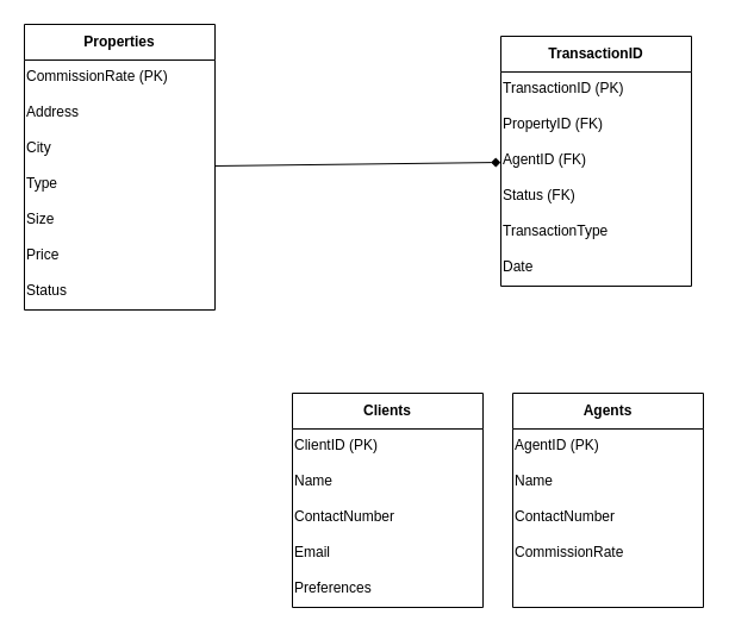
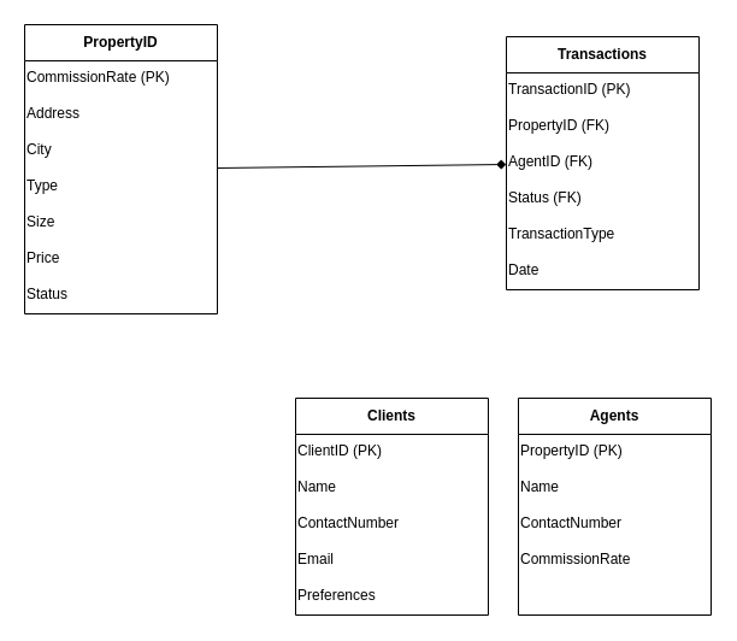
- <mxCell id="2" value="&lt;b&gt;Properties&lt;/b&gt;" style="swimlane;childLayout=stackLayout;horizontal=1;startSize=30;horizontalStack=0;resizeParent=1;resizeLast=0;collapsible=1;marginBottom=0;whiteSpace=wrap;html=1;" parent="1" vertex="1"><mxGeometry x="20" y="20" width="160" height="240" as="geometry"><mxRectangle x="100" y="40" width="100" height="30" as="alternateBounds" /></mxGeometry></mxCell>
+ <mxCell id="2" value="&lt;b&gt;PropertyID&lt;/b&gt;" style="swimlane;childLayout=stackLayout;horizontal=1;startSize=30;horizontalStack=0;resizeParent=1;resizeLast=0;collapsible=1;marginBottom=0;whiteSpace=wrap;html=1;" parent="1" vertex="1"><mxGeometry x="20" y="20" width="160" height="240" as="geometry"><mxRectangle x="100" y="40" width="100" height="30" as="alternateBounds" /></mxGeometry></mxCell>
- <mxCell id="21" value="&lt;b&gt;TransactionID&lt;/b&gt;" style="swimlane;childLayout=stackLayout;horizontal=1;startSize=30;horizontalStack=0;resizeParent=1;resizeLast=0;collapsible=1;marginBottom=0;whiteSpace=wrap;html=1;" parent="1" vertex="1"><mxGeometry x="420" y="30" width="160" height="210" as="geometry"><mxRectangle x="670" y="40" width="110" height="30" as="alternateBounds" /></mxGeometry></mxCell>
+ <mxCell id="21" value="&lt;b&gt;Transactions&lt;/b&gt;" style="swimlane;childLayout=stackLayout;horizontal=1;startSize=30;horizontalStack=0;resizeParent=1;resizeLast=0;collapsible=1;marginBottom=0;whiteSpace=wrap;html=1;" parent="1" vertex="1"><mxGeometry x="420" y="30" width="160" height="210" as="geometry"><mxRectangle x="670" y="40" width="110" height="30" as="alternateBounds" /></mxGeometry></mxCell>
- <mxCell id="11" value="AgentID (PK)" style="text;align=left;whiteSpace=wrap;html=1;" parent="10" vertex="1"><mxGeometry y="30" width="160" height="30" as="geometry" /></mxCell>
+ <mxCell id="11" value="PropertyID (PK)" style="text;align=left;whiteSpace=wrap;html=1;" parent="10" vertex="1"><mxGeometry y="30" width="160" height="30" as="geometry" /></mxCell>
